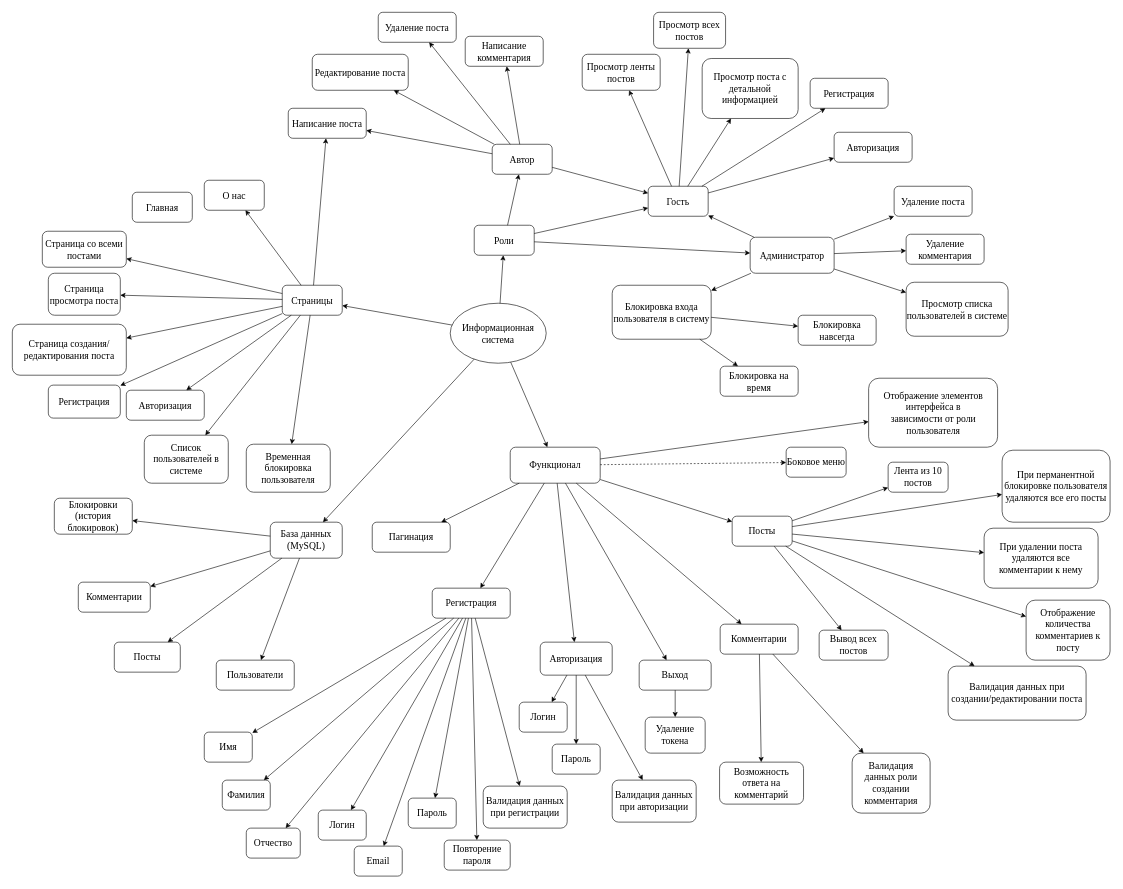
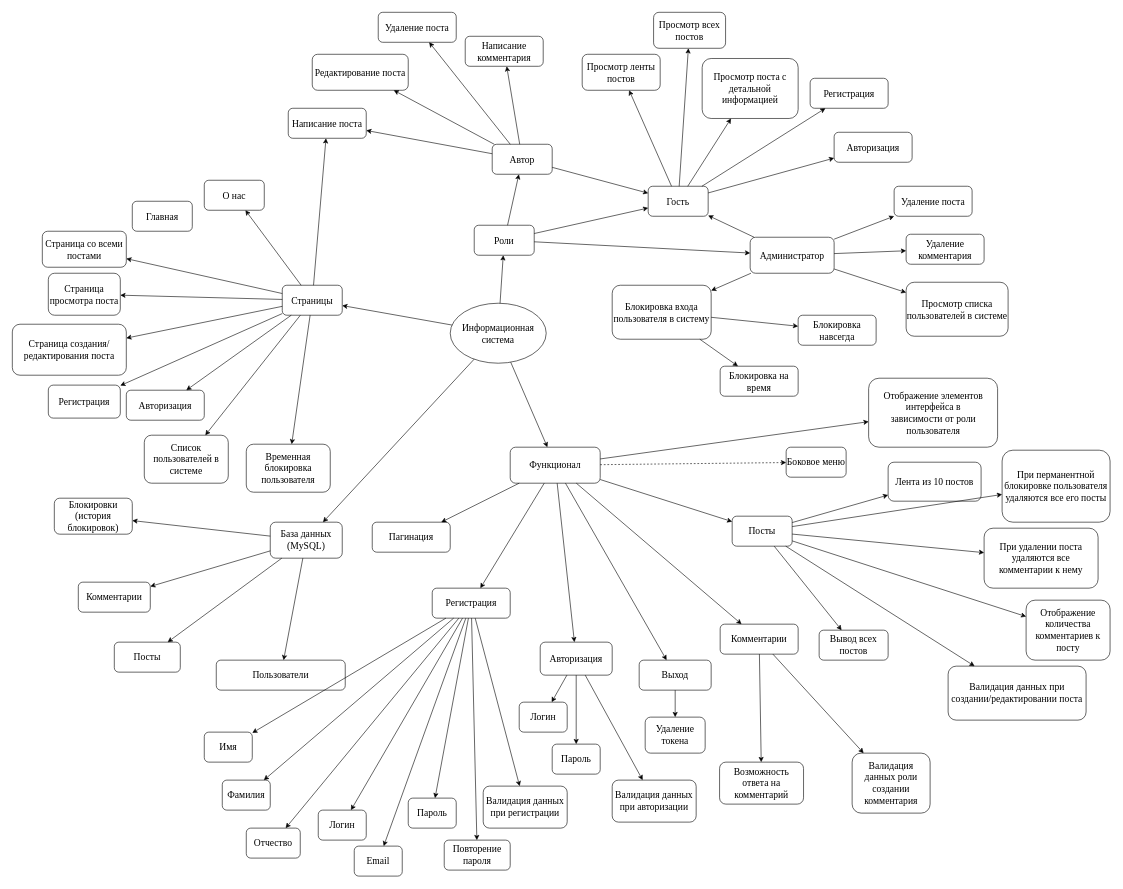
- <mxCell id="46" value="Главная" style="rounded=1;whiteSpace=wrap;html=1;fontSize=16;fontFamily=Lucida Console;" parent="1" vertex="1"><mxGeometry x="220" y="320" width="100" height="50" as="geometry" /></mxCell>
+ <mxCell id="46" value="Главная" style="rounded=1;whiteSpace=wrap;html=1;fontSize=16;fontFamily=Lucida Console;" parent="1" vertex="1"><mxGeometry x="220" y="335" width="100" height="50" as="geometry" /></mxCell>
- <mxCell id="117" value="Лента из 10 постов" style="rounded=1;whiteSpace=wrap;html=1;fontSize=16;fontFamily=Lucida Console;" vertex="1" parent="1"><mxGeometry x="1480" y="770" width="100" height="50" as="geometry" /></mxCell>
+ <mxCell id="117" value="Лента из 10 постов" style="rounded=1;whiteSpace=wrap;html=1;fontSize=16;fontFamily=Lucida Console;" vertex="1" parent="1"><mxGeometry x="1480" y="770" width="155" height="65" as="geometry" /></mxCell>
- <mxCell id="67" value="Пользователи" style="rounded=1;whiteSpace=wrap;html=1;fontSize=16;fontFamily=Lucida Console;" parent="1" vertex="1"><mxGeometry x="360" y="1100" width="130" height="50" as="geometry" /></mxCell>
+ <mxCell id="67" value="Пользователи" style="rounded=1;whiteSpace=wrap;html=1;fontSize=16;fontFamily=Lucida Console;" parent="1" vertex="1"><mxGeometry x="360" y="1100" width="215" height="50" as="geometry" /></mxCell>
